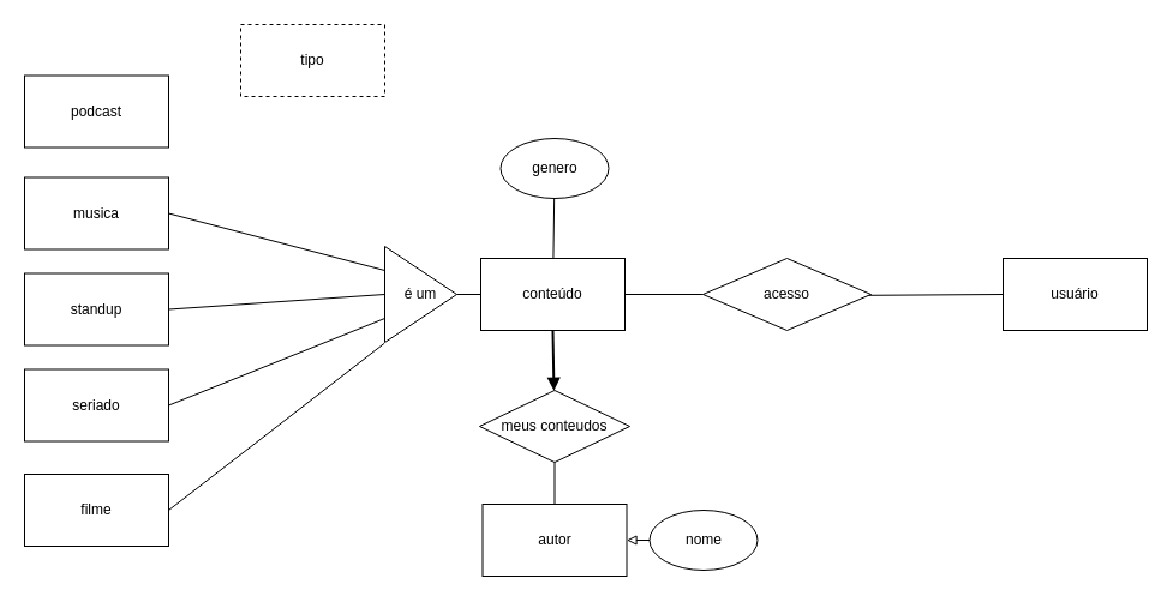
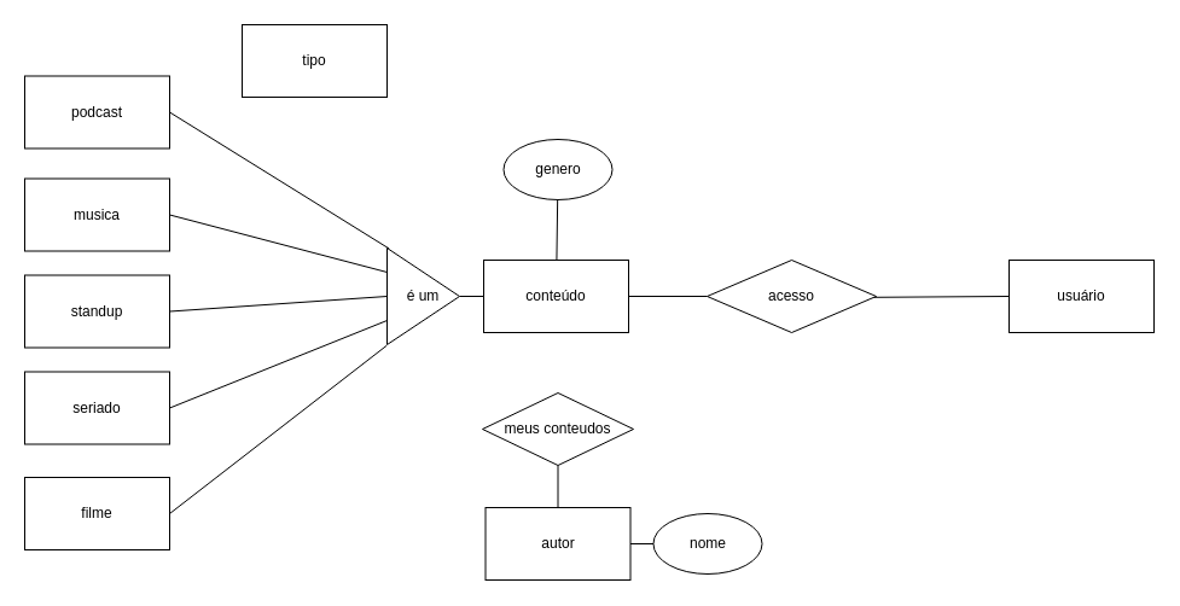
- <mxCell id="27" value="tipo" style="rounded=0;whiteSpace=wrap;html=1;dashed=1;" vertex="1" parent="1"><mxGeometry x="200" y="20" width="120" height="60" as="geometry" /></mxCell>
+ <mxCell id="27" value="tipo" style="rounded=0;whiteSpace=wrap;html=1;" vertex="1" parent="1"><mxGeometry x="200" y="20" width="120" height="60" as="geometry" /></mxCell>
+ <mxCell id="15" style="edgeStyle=none;rounded=0;orthogonalLoop=1;jettySize=auto;html=1;exitX=1;exitY=0.5;exitDx=0;exitDy=0;entryX=0.028;entryY=0.006;entryDx=0;entryDy=0;sourcePerimeterSpacing=0;endArrow=none;endFill=0;strokeWidth=1;entryPerimeter=0;" edge="1" parent="1" source="16" target="20"><mxGeometry relative="1" as="geometry" /></mxCell>
- <mxCell id="2" style="edgeStyle=none;rounded=0;orthogonalLoop=1;jettySize=auto;html=1;exitX=0.5;exitY=1;exitDx=0;exitDy=0;endArrow=block;endFill=1;sourcePerimeterSpacing=0;strokeWidth=2;" edge="1" parent="1" source="4" target="12"><mxGeometry relative="1" as="geometry" /></mxCell>
- <mxCell id="13" style="edgeStyle=none;rounded=0;orthogonalLoop=1;jettySize=auto;html=1;exitX=0;exitY=0.5;exitDx=0;exitDy=0;entryX=1;entryY=0.5;entryDx=0;entryDy=0;sourcePerimeterSpacing=0;endArrow=block;endFill=0;strokeWidth=1;" edge="1" parent="1" source="14" target="11"><mxGeometry relative="1" as="geometry" /></mxCell>
+ <mxCell id="13" style="edgeStyle=none;rounded=0;orthogonalLoop=1;jettySize=auto;html=1;exitX=0;exitY=0.5;exitDx=0;exitDy=0;entryX=1;entryY=0.5;entryDx=0;entryDy=0;sourcePerimeterSpacing=0;endArrow=none;endFill=0;strokeWidth=1;" edge="1" parent="1" source="14" target="11"><mxGeometry relative="1" as="geometry" /></mxCell>
